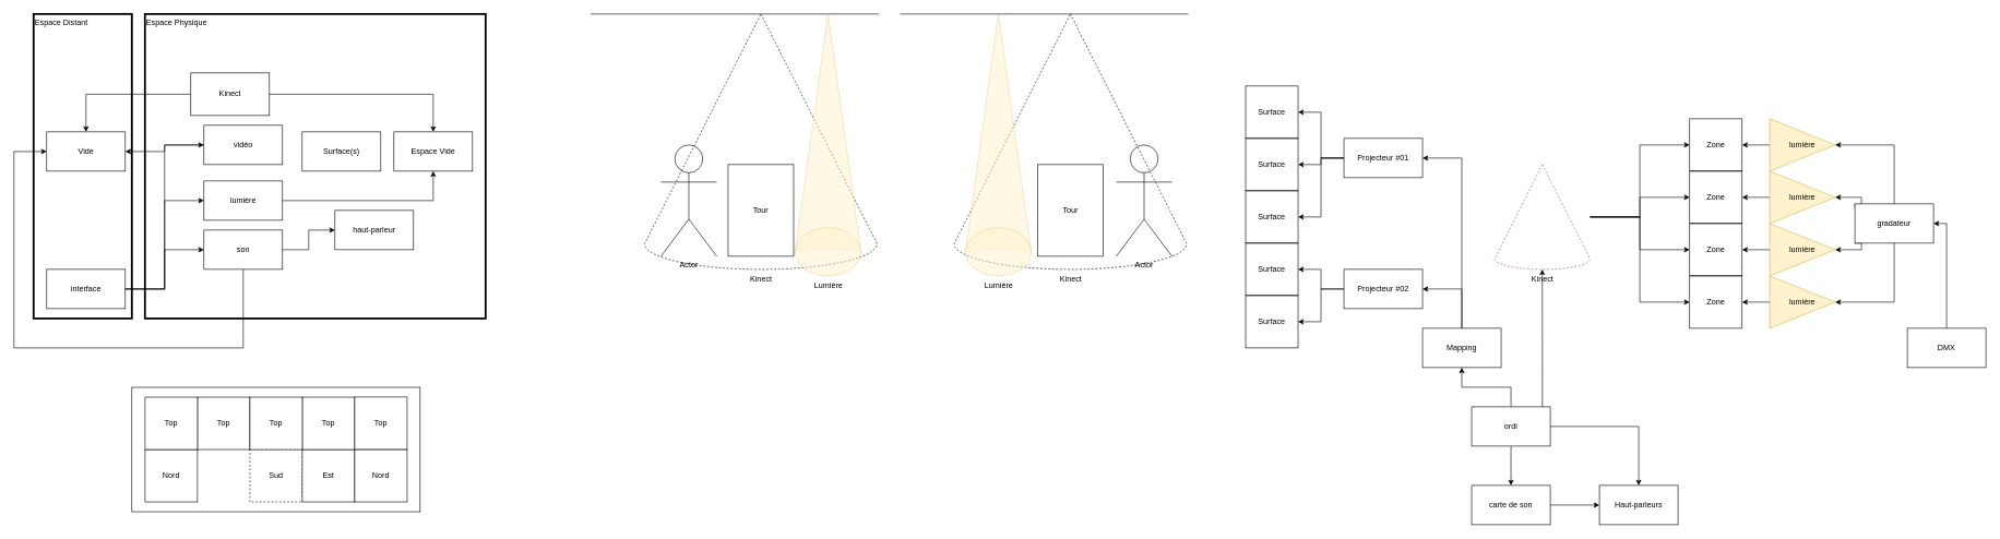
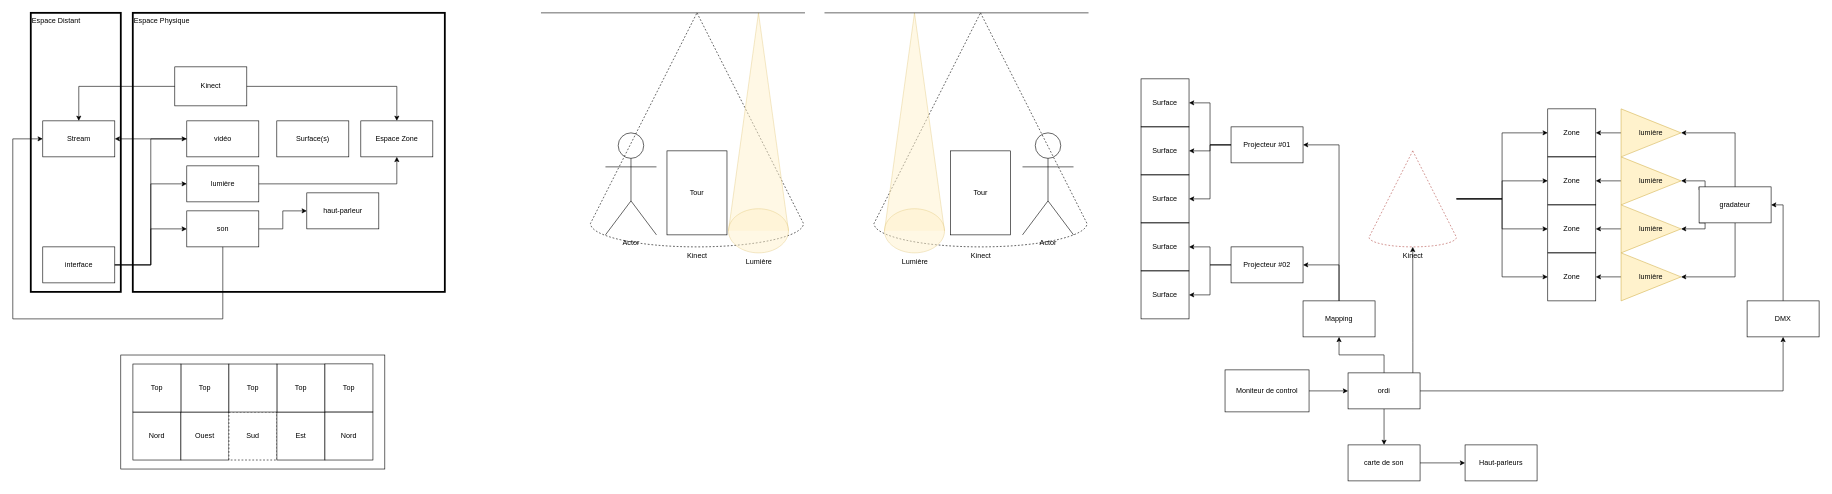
- <mxCell id="9" value="vidéo" style="rounded=0;whiteSpace=wrap;html=1;fillColor=none;" parent="1" vertex="1"><mxGeometry x="310.8" y="190.8" width="120" height="60" as="geometry" /></mxCell>
+ <mxCell id="9" value="vidéo" style="rounded=0;whiteSpace=wrap;html=1;fillColor=none;" parent="1" vertex="1"><mxGeometry x="310.8" y="200.8" width="120" height="60" as="geometry" /></mxCell>
- <mxCell id="12" value="Vide" style="rounded=0;whiteSpace=wrap;html=1;fillColor=none;" parent="1" vertex="1"><mxGeometry x="70.8" y="200.8" width="120" height="60" as="geometry" /></mxCell>
+ <mxCell id="12" value="Stream" style="rounded=0;whiteSpace=wrap;html=1;fillColor=none;" parent="1" vertex="1"><mxGeometry x="70.8" y="200.8" width="120" height="60" as="geometry" /></mxCell>
- <mxCell id="21" value="Espace Vide" style="rounded=0;whiteSpace=wrap;html=1;" parent="1" vertex="1"><mxGeometry x="600.8" y="200.8" width="120" height="60" as="geometry" /></mxCell>
+ <mxCell id="21" value="Espace Zone" style="rounded=0;whiteSpace=wrap;html=1;" parent="1" vertex="1"><mxGeometry x="600.8" y="200.8" width="120" height="60" as="geometry" /></mxCell>
+ <mxCell id="48" value="Moniteur de control" style="rounded=0;whiteSpace=wrap;html=1;" parent="1" vertex="1"><mxGeometry x="2041" y="615.8" width="140" height="70" as="geometry" /></mxCell>
+ <mxCell id="47" style="edgeStyle=orthogonalEdgeStyle;rounded=0;orthogonalLoop=1;jettySize=auto;html=1;entryX=0;entryY=0.5;entryDx=0;entryDy=0;" parent="1" source="48" target="37" edge="1"><mxGeometry relative="1" as="geometry" /></mxCell>
+ <mxCell id="24" value="Ouest" style="whiteSpace=wrap;html=1;aspect=fixed;" parent="1" vertex="1"><mxGeometry x="301" y="686" width="80" height="80" as="geometry" /></mxCell>
- <mxCell id="33" style="edgeStyle=orthogonalEdgeStyle;rounded=0;orthogonalLoop=1;jettySize=auto;html=1;" parent="1" source="37" target="75" edge="1"><mxGeometry relative="1" as="geometry" /></mxCell>
+ <mxCell id="33" style="edgeStyle=orthogonalEdgeStyle;rounded=0;orthogonalLoop=1;jettySize=auto;html=1;" parent="1" source="37" target="41" edge="1"><mxGeometry relative="1" as="geometry" /></mxCell>
